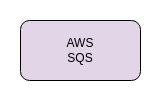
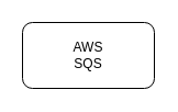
- <mxCell id="2" value="AWS&lt;br&gt;SQS" style="rounded=1;whiteSpace=wrap;html=1;fillColor=#e1d5e7;" vertex="1" parent="1"><mxGeometry x="20" y="20" width="120" height="60" as="geometry" /></mxCell>
+ <mxCell id="2" value="AWS&lt;br&gt;SQS" style="rounded=1;whiteSpace=wrap;html=1;" vertex="1" parent="1"><mxGeometry x="20" y="20" width="120" height="60" as="geometry" /></mxCell>
